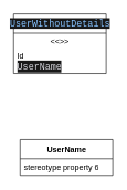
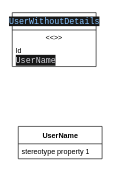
- <mxCell id="3" value="stereotype property 6" style="text;html=1;strokeColor=none;fillColor=none;align=left;verticalAlign=middle;spacingLeft=4;spacingRight=4;overflow=hidden;rotatable=0;points=[[0,0.5],[1,0.5]];portConstraint=eastwest;" parent="2" vertex="1"><mxGeometry y="29" width="140" height="25" as="geometry" /></mxCell>
+ <mxCell id="3" value="stereotype property 1" style="text;html=1;strokeColor=none;fillColor=none;align=left;verticalAlign=middle;spacingLeft=4;spacingRight=4;overflow=hidden;rotatable=0;points=[[0,0.5],[1,0.5]];portConstraint=eastwest;" parent="2" vertex="1"><mxGeometry y="29" width="140" height="25" as="geometry" /></mxCell>
